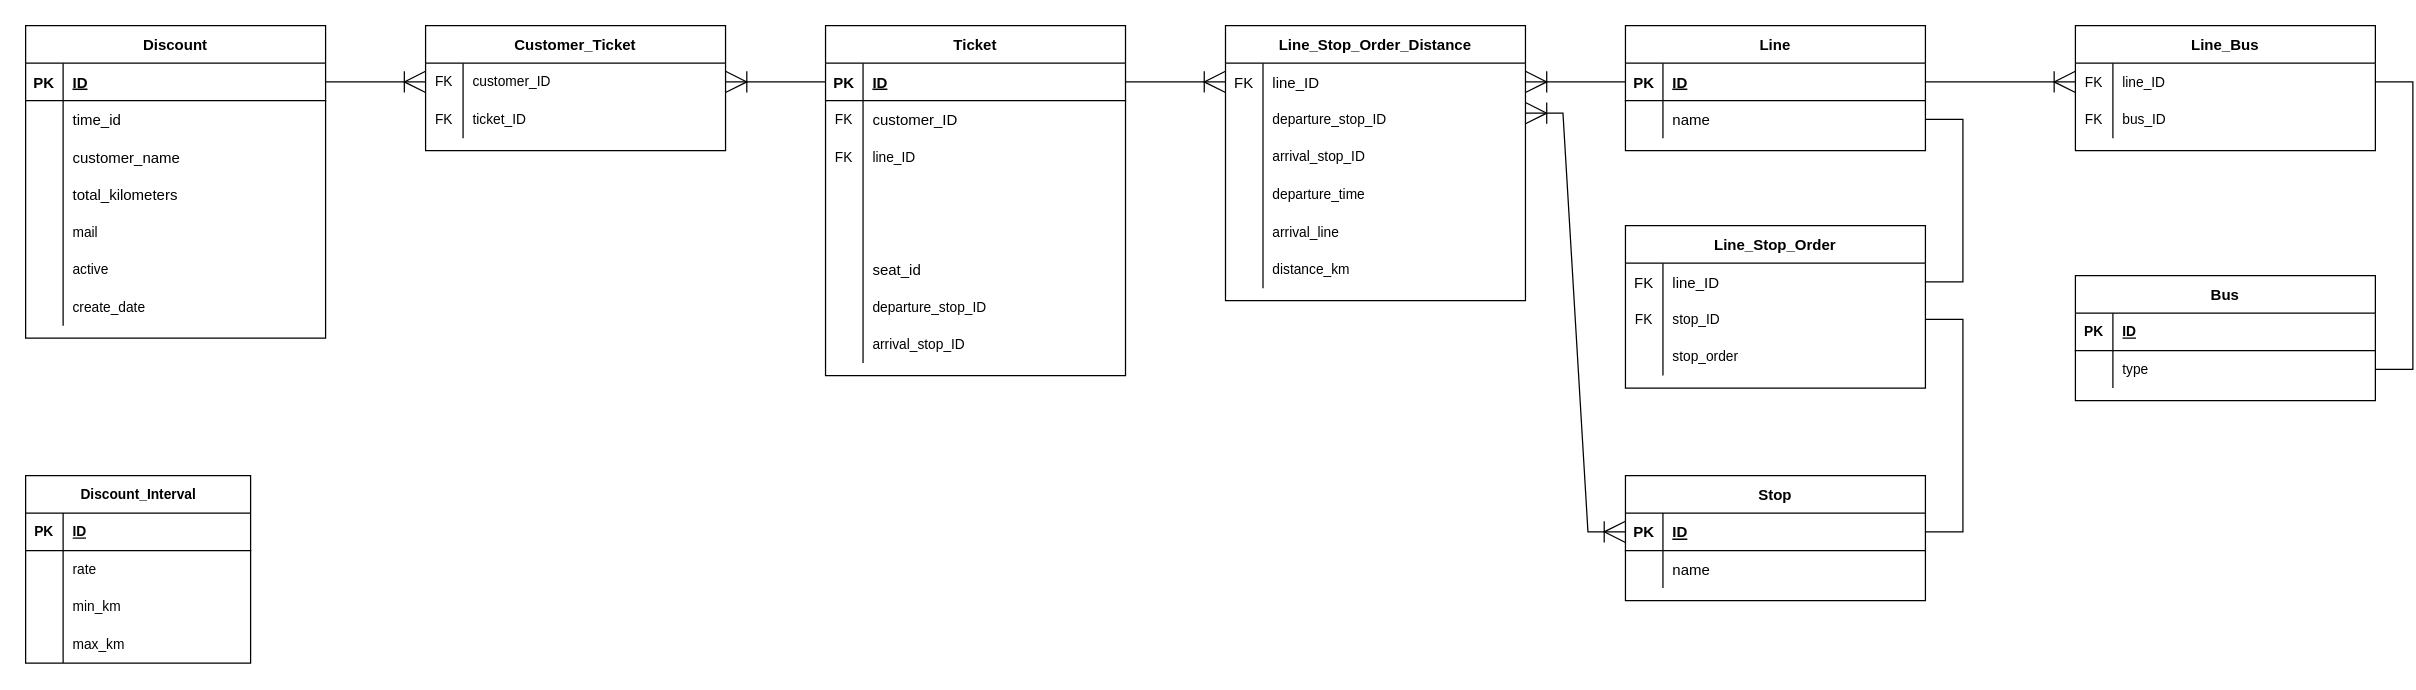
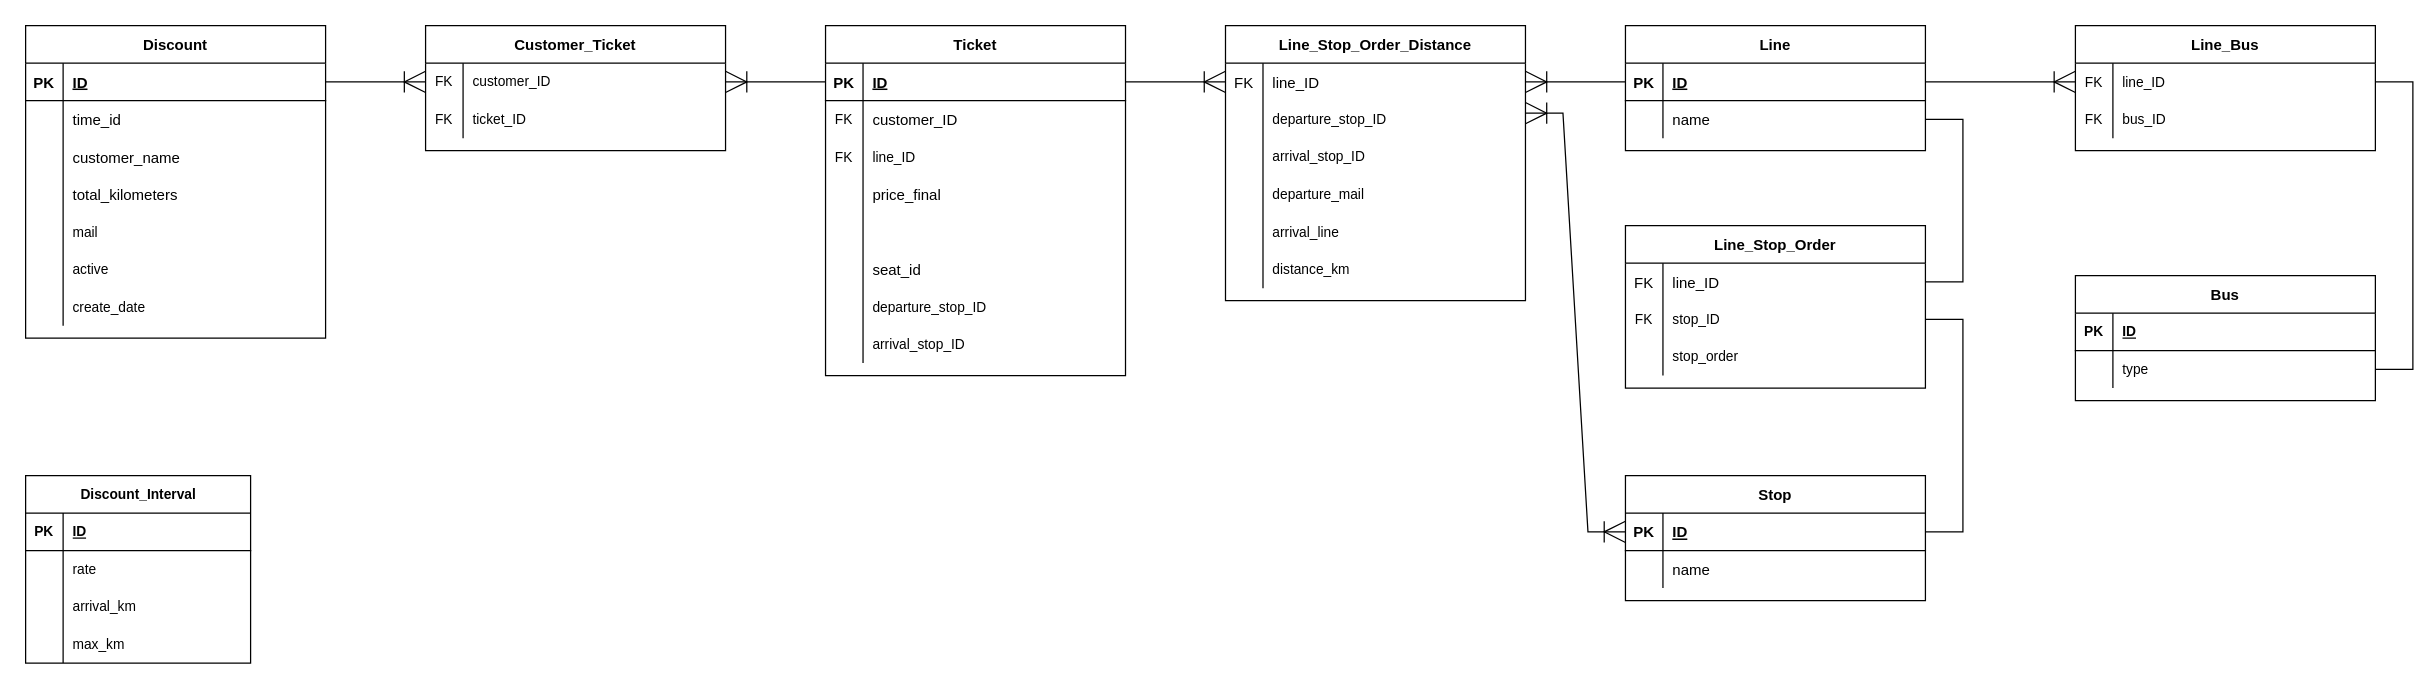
+ <mxCell id="82" value="price_final" style="shape=partialRectangle;overflow=hidden;connectable=0;fillColor=none;top=0;left=0;bottom=0;right=0;align=left;spacingLeft=6;" parent="80" vertex="1"><mxGeometry x="30" width="210" height="30" as="geometry"><mxRectangle width="210" height="30" as="alternateBounds" /></mxGeometry></mxCell>
- <mxCell id="106" value="departure_time" style="shape=partialRectangle;connectable=0;fillColor=none;top=0;left=0;bottom=0;right=0;align=left;spacingLeft=6;overflow=hidden;verticalAlign=middle;fontFamily=Helvetica;fontSize=11;fontColor=default;labelBackgroundColor=default;resizable=0;" vertex="1" parent="104"><mxGeometry x="30" width="210" height="30" as="geometry"><mxRectangle width="210" height="30" as="alternateBounds" /></mxGeometry></mxCell>
+ <mxCell id="106" value="departure_mail" style="shape=partialRectangle;connectable=0;fillColor=none;top=0;left=0;bottom=0;right=0;align=left;spacingLeft=6;overflow=hidden;verticalAlign=middle;fontFamily=Helvetica;fontSize=11;fontColor=default;labelBackgroundColor=default;resizable=0;" vertex="1" parent="104"><mxGeometry x="30" width="210" height="30" as="geometry"><mxRectangle width="210" height="30" as="alternateBounds" /></mxGeometry></mxCell>
- <mxCell id="49" value="min_km" style="shape=partialRectangle;connectable=0;fillColor=none;top=0;left=0;bottom=0;right=0;align=left;spacingLeft=6;overflow=hidden;whiteSpace=wrap;html=1;verticalAlign=middle;fontFamily=Helvetica;fontSize=11;fontColor=default;labelBackgroundColor=default;resizable=0;" vertex="1" parent="47"><mxGeometry x="30" width="150" height="30" as="geometry"><mxRectangle width="150" height="30" as="alternateBounds" /></mxGeometry></mxCell>
+ <mxCell id="49" value="arrival_km" style="shape=partialRectangle;connectable=0;fillColor=none;top=0;left=0;bottom=0;right=0;align=left;spacingLeft=6;overflow=hidden;whiteSpace=wrap;html=1;verticalAlign=middle;fontFamily=Helvetica;fontSize=11;fontColor=default;labelBackgroundColor=default;resizable=0;" vertex="1" parent="47"><mxGeometry x="30" width="150" height="30" as="geometry"><mxRectangle width="150" height="30" as="alternateBounds" /></mxGeometry></mxCell>
